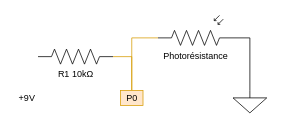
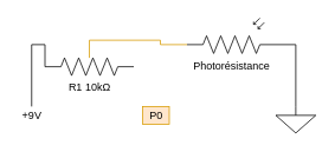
- <mxCell id="5" style="edgeStyle=orthogonalEdgeStyle;rounded=0;orthogonalLoop=1;jettySize=auto;html=1;exitX=0;exitY=0.75;exitDx=0;exitDy=0;exitPerimeter=0;fillColor=#ffe6cc;strokeColor=#d79b00;endArrow=none;endFill=0;" edge="1" parent="1" source="6" target="7"><mxGeometry relative="1" as="geometry" /></mxCell>
+ <mxCell id="5" style="edgeStyle=orthogonalEdgeStyle;rounded=0;orthogonalLoop=1;jettySize=auto;html=1;exitX=0;exitY=0.75;exitDx=0;exitDy=0;exitPerimeter=0;fillColor=#ffe6cc;strokeColor=#d79b00;endArrow=none;endFill=0;" edge="1" parent="1" source="6" target="4"><mxGeometry relative="1" as="geometry" /></mxCell>
+ <mxCell id="3" style="edgeStyle=orthogonalEdgeStyle;rounded=0;orthogonalLoop=1;jettySize=auto;html=1;exitX=0;exitY=0.5;exitDx=0;exitDy=0;exitPerimeter=0;entryX=0.5;entryY=0;entryDx=0;entryDy=0;endArrow=none;endFill=0;" edge="1" parent="1" source="4" target="8"><mxGeometry relative="1" as="geometry"><Array as="points"><mxPoint x="35" y="50" /></Array></mxGeometry></mxCell>
- <mxCell id="2" style="edgeStyle=orthogonalEdgeStyle;rounded=0;orthogonalLoop=1;jettySize=auto;html=1;exitX=1;exitY=0.5;exitDx=0;exitDy=0;exitPerimeter=0;fillColor=#ffe6cc;strokeColor=#d79b00;endArrow=none;endFill=0;" edge="1" parent="1" source="4" target="7"><mxGeometry relative="1" as="geometry"><mxPoint x="170" y="130" as="targetPoint" /></mxGeometry></mxCell>
